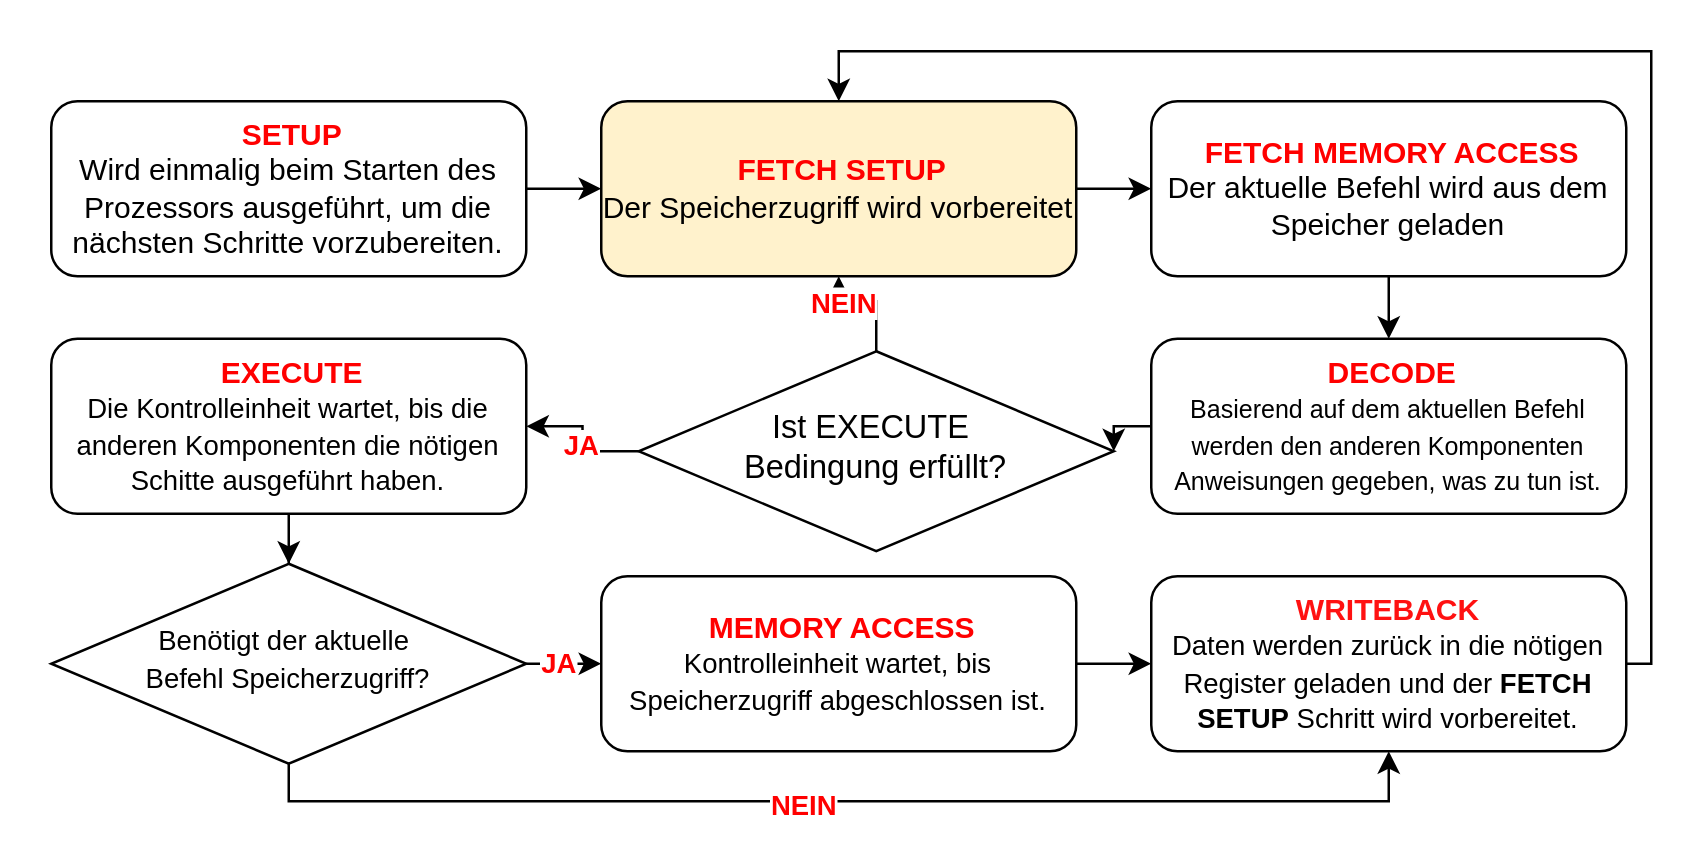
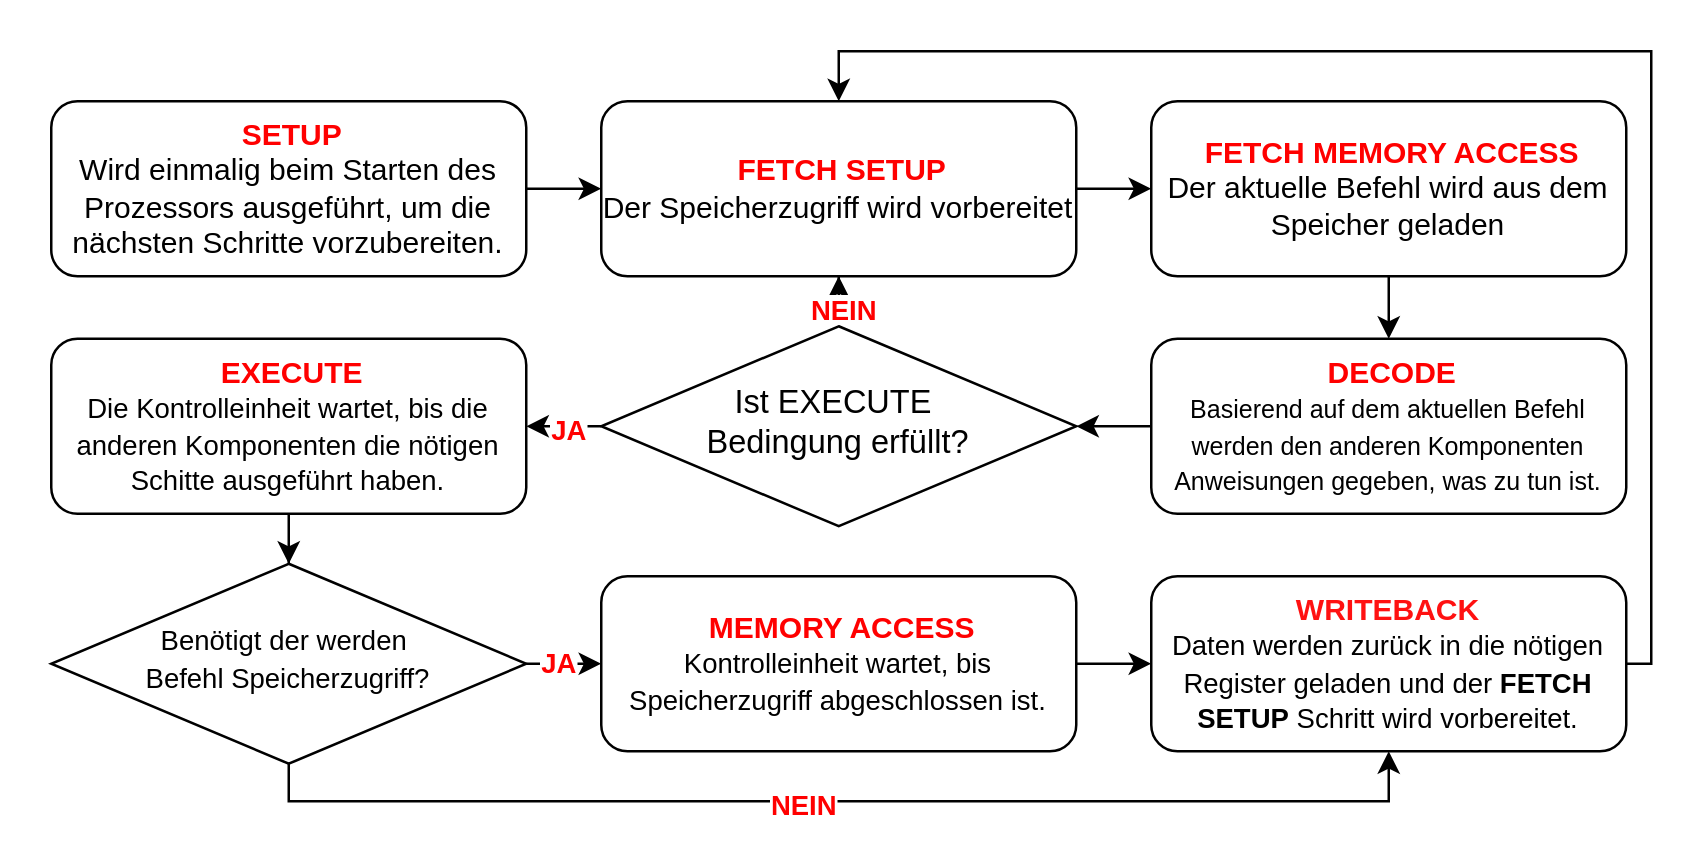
- <mxCell id="10" value="&lt;b&gt;&lt;font style=&quot;color: rgb(255, 0, 0);&quot;&gt;&amp;nbsp;FETCH SETUP&lt;/font&gt;&lt;/b&gt;&lt;div&gt;Der Speicherzugriff wird vorbereitet&lt;/div&gt;" style="rounded=1;whiteSpace=wrap;html=1;fontSize=12;glass=0;strokeWidth=1;shadow=0;fillColor=#fff2cc;" parent="1" vertex="1"><mxGeometry x="240" y="40" width="190" height="70" as="geometry" /></mxCell>
+ <mxCell id="10" value="&lt;b&gt;&lt;font style=&quot;color: rgb(255, 0, 0);&quot;&gt;&amp;nbsp;FETCH SETUP&lt;/font&gt;&lt;/b&gt;&lt;div&gt;Der Speicherzugriff wird vorbereitet&lt;/div&gt;" style="rounded=1;whiteSpace=wrap;html=1;fontSize=12;glass=0;strokeWidth=1;shadow=0;" parent="1" vertex="1"><mxGeometry x="240" y="40" width="190" height="70" as="geometry" /></mxCell>
- <mxCell id="25" value="&lt;div&gt;&lt;font style=&quot;font-size: 13px;&quot;&gt;Ist EXECUTE&amp;nbsp;&lt;/font&gt;&lt;/div&gt;&lt;div&gt;&lt;font style=&quot;font-size: 13px;&quot;&gt;Bedingung erfüllt?&lt;/font&gt;&lt;/div&gt;" style="rhombus;whiteSpace=wrap;html=1;shadow=0;fontFamily=Helvetica;fontSize=12;align=center;strokeWidth=1;spacing=6;spacingTop=-4;" parent="1" vertex="1"><mxGeometry x="255" y="140" width="190" height="80" as="geometry" /></mxCell>
+ <mxCell id="25" value="&lt;div&gt;&lt;font style=&quot;font-size: 13px;&quot;&gt;Ist EXECUTE&amp;nbsp;&lt;/font&gt;&lt;/div&gt;&lt;div&gt;&lt;font style=&quot;font-size: 13px;&quot;&gt;Bedingung erfüllt?&lt;/font&gt;&lt;/div&gt;" style="rhombus;whiteSpace=wrap;html=1;shadow=0;fontFamily=Helvetica;fontSize=12;align=center;strokeWidth=1;spacing=6;spacingTop=-4;" parent="1" vertex="1"><mxGeometry x="240" y="130" width="190" height="80" as="geometry" /></mxCell>
- <mxCell id="8" value="&lt;div&gt;&lt;span style=&quot;font-size: 11px; background-color: transparent; color: light-dark(rgb(0, 0, 0), rgb(255, 255, 255));&quot;&gt;Benötigt der aktuelle&amp;nbsp;&lt;/span&gt;&lt;/div&gt;&lt;div&gt;&lt;span style=&quot;font-size: 11px; background-color: transparent; color: light-dark(rgb(0, 0, 0), rgb(255, 255, 255));&quot;&gt;Befehl Speicherzugriff?&lt;/span&gt;&lt;/div&gt;" style="rhombus;whiteSpace=wrap;html=1;shadow=0;fontFamily=Helvetica;fontSize=12;align=center;strokeWidth=1;spacing=6;spacingTop=-4;" parent="1" vertex="1"><mxGeometry x="20" y="225" width="190" height="80" as="geometry" /></mxCell>
+ <mxCell id="8" value="&lt;div&gt;&lt;span style=&quot;font-size: 11px; background-color: transparent; color: light-dark(rgb(0, 0, 0), rgb(255, 255, 255));&quot;&gt;Benötigt der werden&amp;nbsp;&lt;/span&gt;&lt;/div&gt;&lt;div&gt;&lt;span style=&quot;font-size: 11px; background-color: transparent; color: light-dark(rgb(0, 0, 0), rgb(255, 255, 255));&quot;&gt;Befehl Speicherzugriff?&lt;/span&gt;&lt;/div&gt;" style="rhombus;whiteSpace=wrap;html=1;shadow=0;fontFamily=Helvetica;fontSize=12;align=center;strokeWidth=1;spacing=6;spacingTop=-4;" parent="1" vertex="1"><mxGeometry x="20" y="225" width="190" height="80" as="geometry" /></mxCell>
